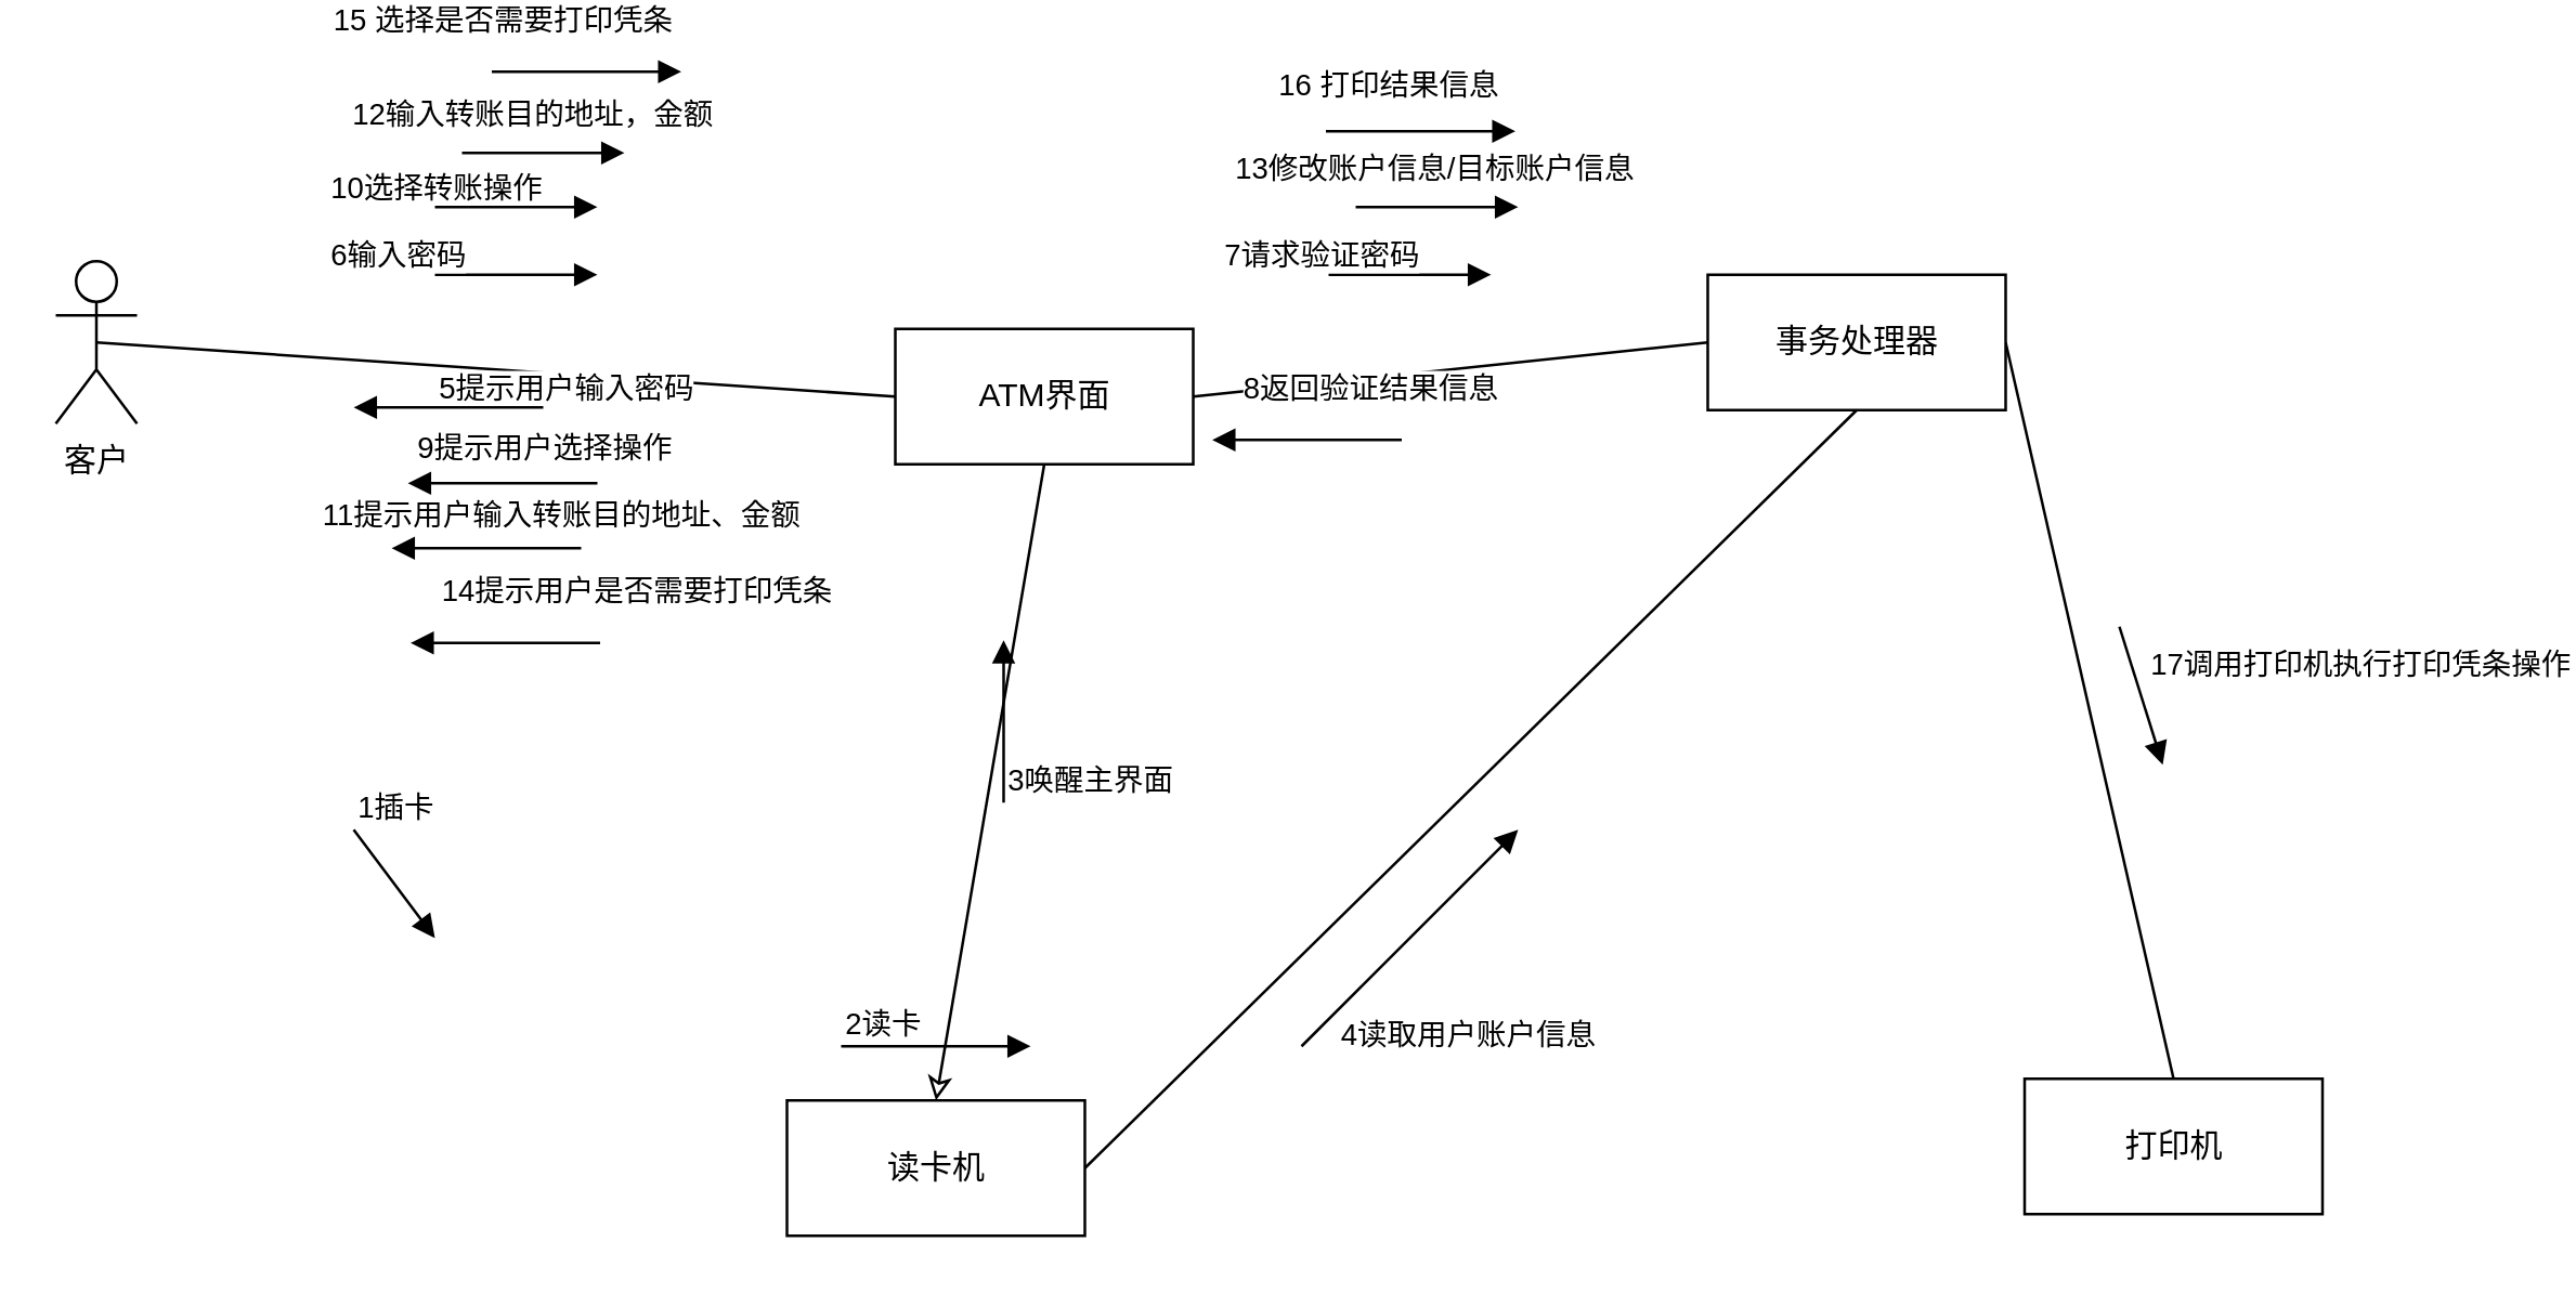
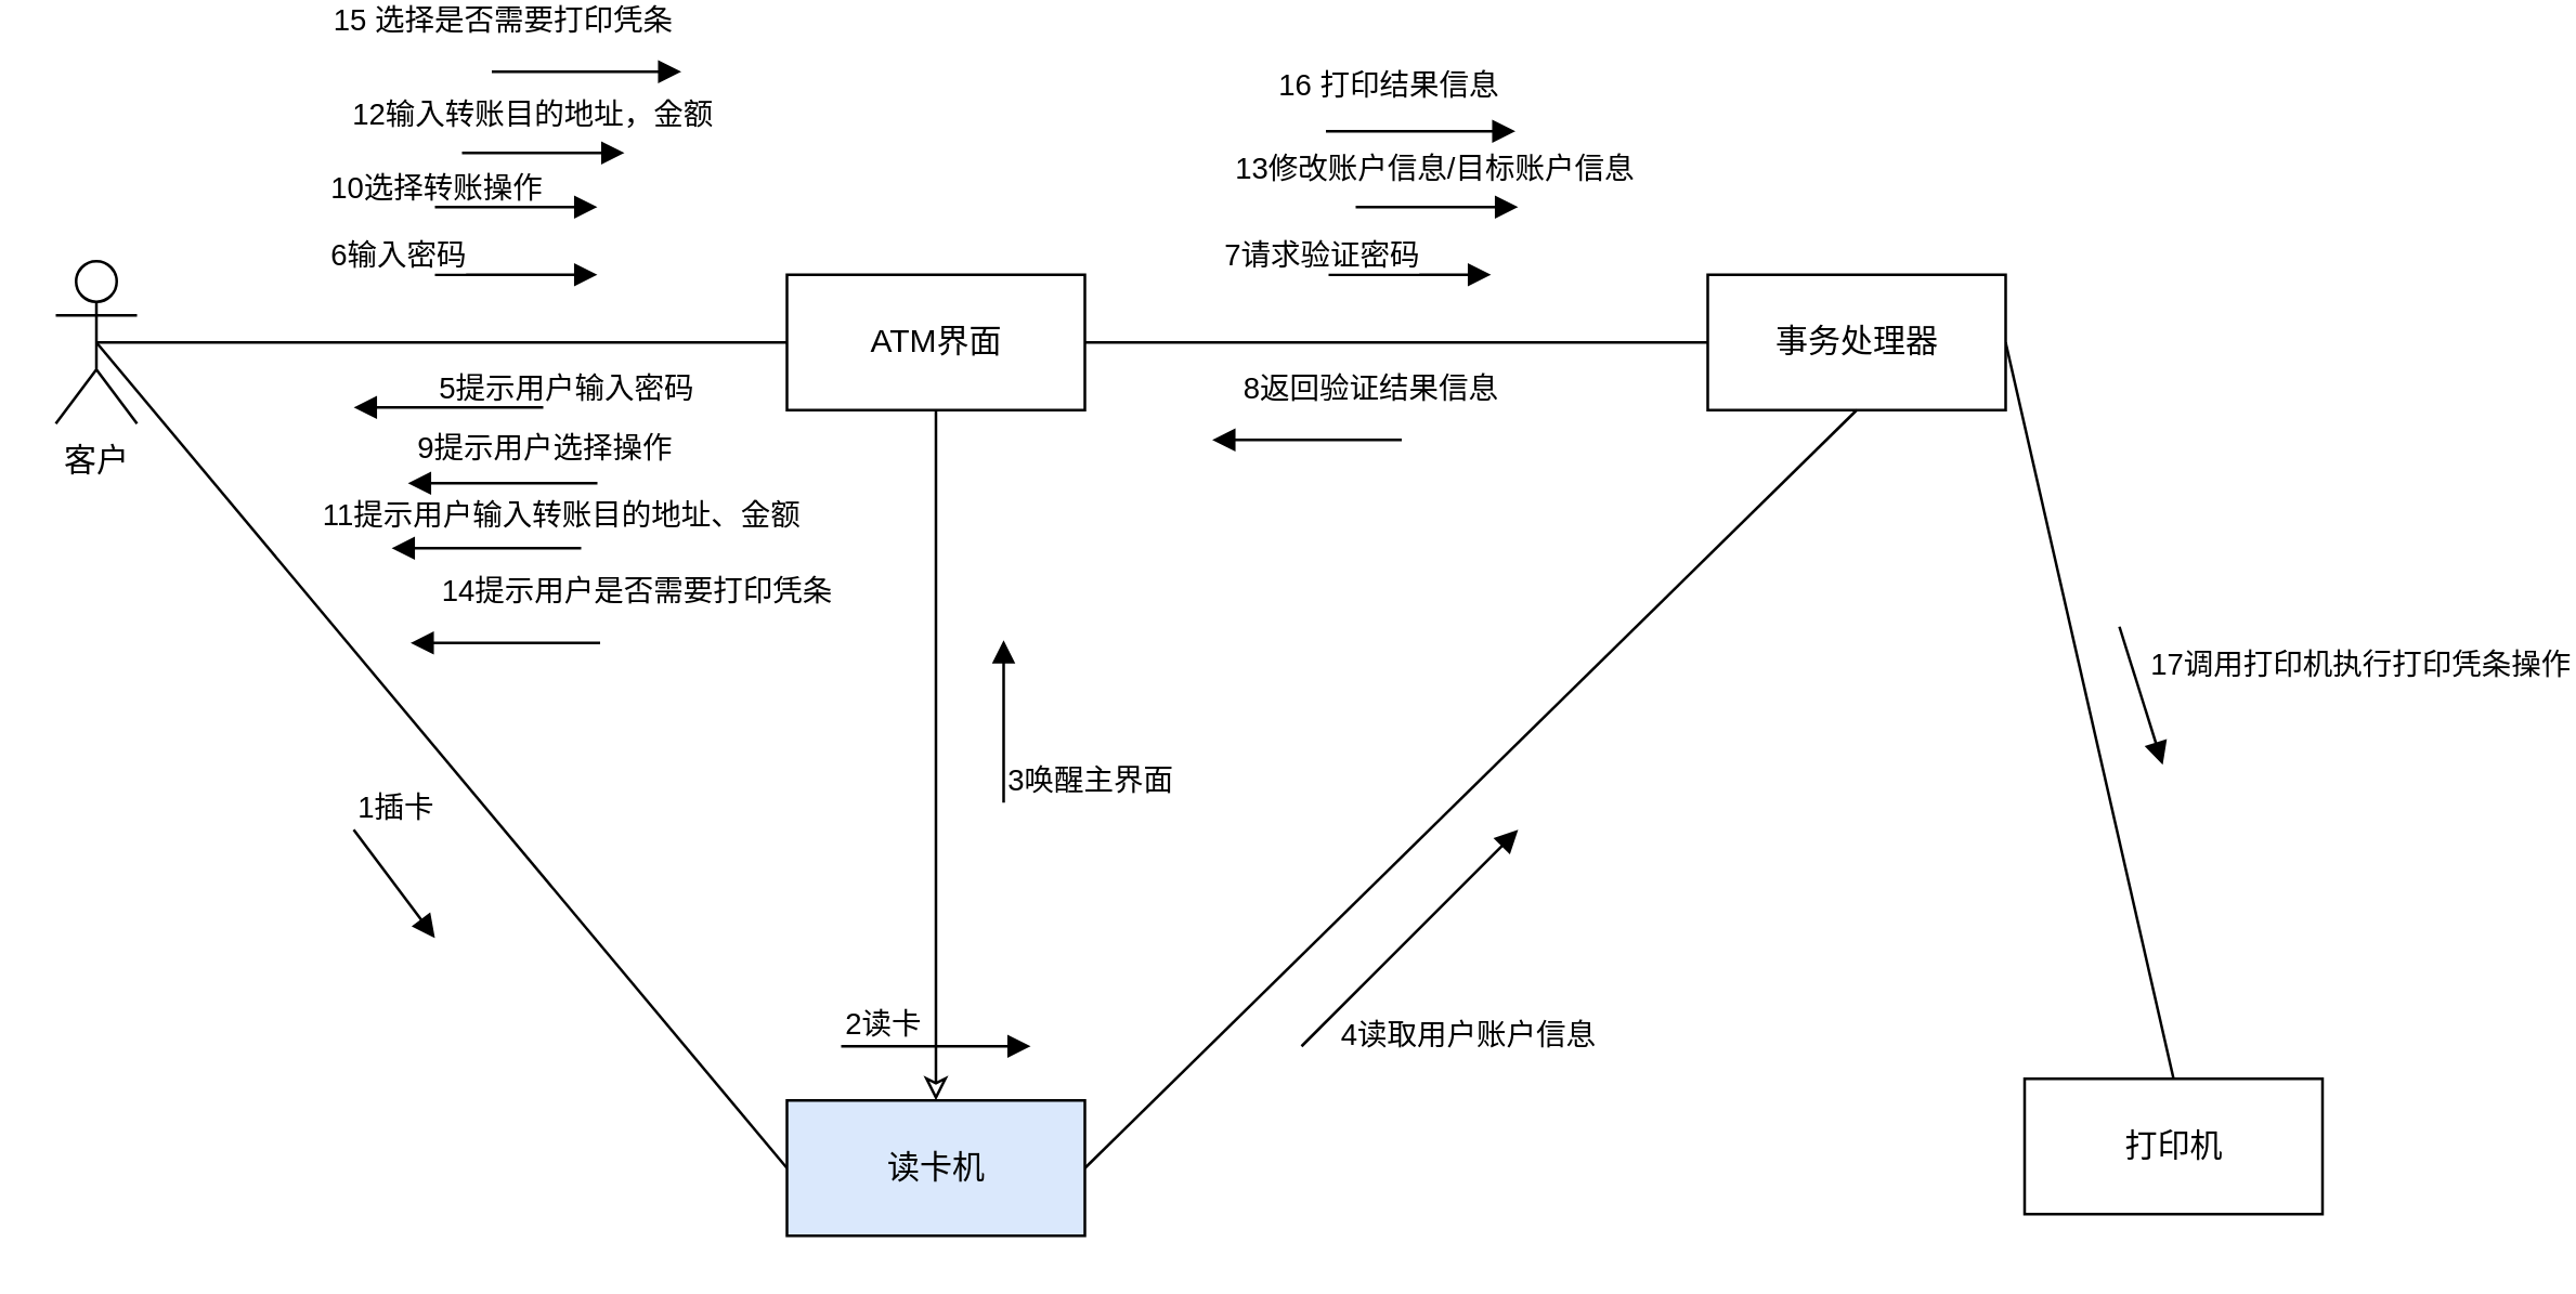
- <mxCell id="7" value="ATM界面" style="html=1;" parent="1" vertex="1"><mxGeometry x="330" y="115" width="110" height="50" as="geometry" /></mxCell>
+ <mxCell id="7" value="ATM界面" style="html=1;" parent="1" vertex="1"><mxGeometry x="290" y="95" width="110" height="50" as="geometry" /></mxCell>
+ <mxCell id="2" style="rounded=0;orthogonalLoop=1;jettySize=auto;html=1;exitX=0.5;exitY=0.5;exitDx=0;exitDy=0;exitPerimeter=0;entryX=0;entryY=0.5;entryDx=0;entryDy=0;endArrow=none;endFill=0;" parent="1" source="4" target="12" edge="1"><mxGeometry relative="1" as="geometry" /></mxCell>
- <mxCell id="12" value="读卡机" style="html=1;" parent="1" vertex="1"><mxGeometry x="290" y="400" width="110" height="50" as="geometry" /></mxCell>
+ <mxCell id="12" value="读卡机" style="html=1;fillColor=#dae8fc;" parent="1" vertex="1"><mxGeometry x="290" y="400" width="110" height="50" as="geometry" /></mxCell>
